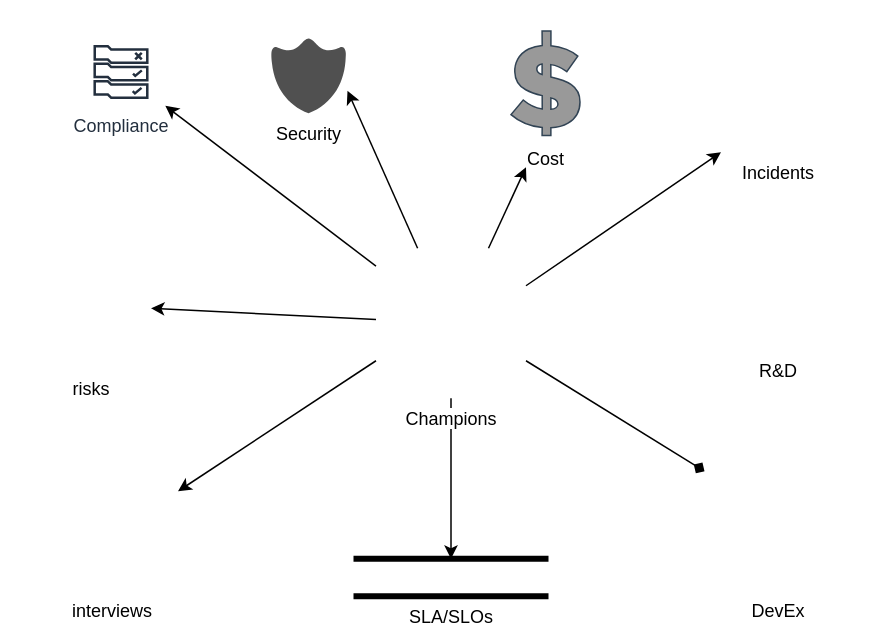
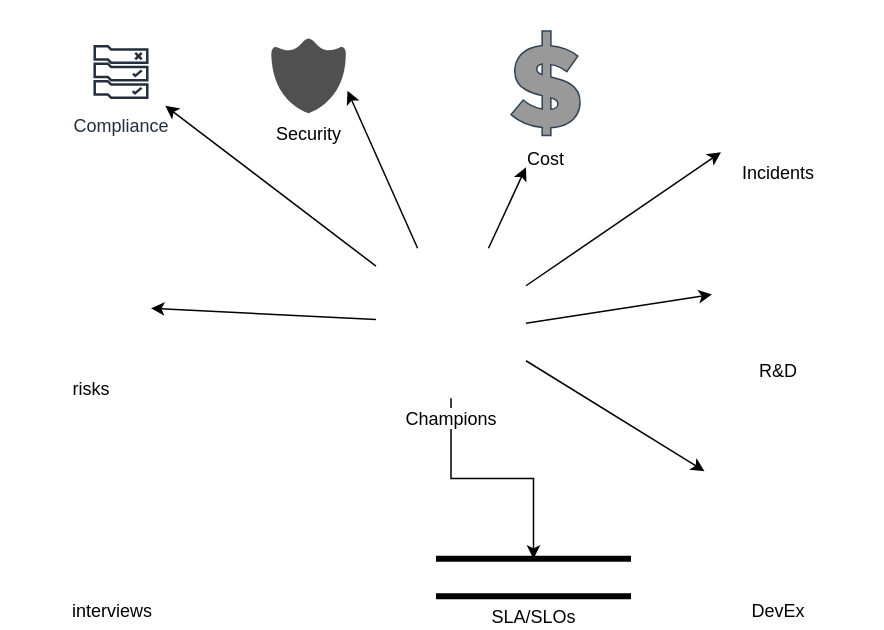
+ <mxCell id="17" value="" style="endArrow=classic;html=1;rounded=0;fontColor=#000000;exitX=1;exitY=0.5;exitDx=0;exitDy=0;" edge="1" parent="1" source="3" target="11"><mxGeometry width="50" height="50" relative="1" as="geometry"><mxPoint x="360" y="250" as="sourcePoint" /><mxPoint x="479" y="323.667" as="targetPoint" /></mxGeometry></mxCell>
- <mxCell id="15" value="" style="endArrow=classic;html=1;rounded=0;fontColor=#000000;entryX=1;entryY=0.25;entryDx=0;entryDy=0;exitX=0;exitY=0.75;exitDx=0;exitDy=0;" edge="1" parent="1" source="3" target="9"><mxGeometry width="50" height="50" relative="1" as="geometry"><mxPoint x="150" y="335" as="sourcePoint" /><mxPoint x="200" y="285" as="targetPoint" /></mxGeometry></mxCell>
- <mxCell id="16" value="" style="endArrow=diamond;html=1;rounded=0;fontColor=#000000;exitX=1;exitY=0.75;exitDx=0;exitDy=0;" edge="1" parent="1" source="3" target="12"><mxGeometry width="50" height="50" relative="1" as="geometry"><mxPoint x="420" y="485" as="sourcePoint" /><mxPoint x="470" y="435" as="targetPoint" /></mxGeometry></mxCell>
+ <mxCell id="16" value="" style="endArrow=classic;html=1;rounded=0;fontColor=#000000;exitX=1;exitY=0.75;exitDx=0;exitDy=0;" edge="1" parent="1" source="3" target="12"><mxGeometry width="50" height="50" relative="1" as="geometry"><mxPoint x="420" y="485" as="sourcePoint" /><mxPoint x="470" y="435" as="targetPoint" /></mxGeometry></mxCell>
- <mxCell id="10" value="SLA/SLOs" style="verticalLabelPosition=bottom;shadow=0;dashed=0;align=center;html=1;verticalAlign=top;shape=mxgraph.electrical.transmission.2_line_bus;fontColor=#000000;fillColor=#999999;strokeWidth=4;" vertex="1" parent="1"><mxGeometry x="235" y="372" width="130" height="25" as="geometry" /></mxCell>
+ <mxCell id="10" value="SLA/SLOs" style="verticalLabelPosition=bottom;shadow=0;dashed=0;align=center;html=1;verticalAlign=top;shape=mxgraph.electrical.transmission.2_line_bus;fontColor=#000000;fillColor=#999999;strokeWidth=4;" vertex="1" parent="1"><mxGeometry x="290" y="372" width="130" height="25" as="geometry" /></mxCell>
